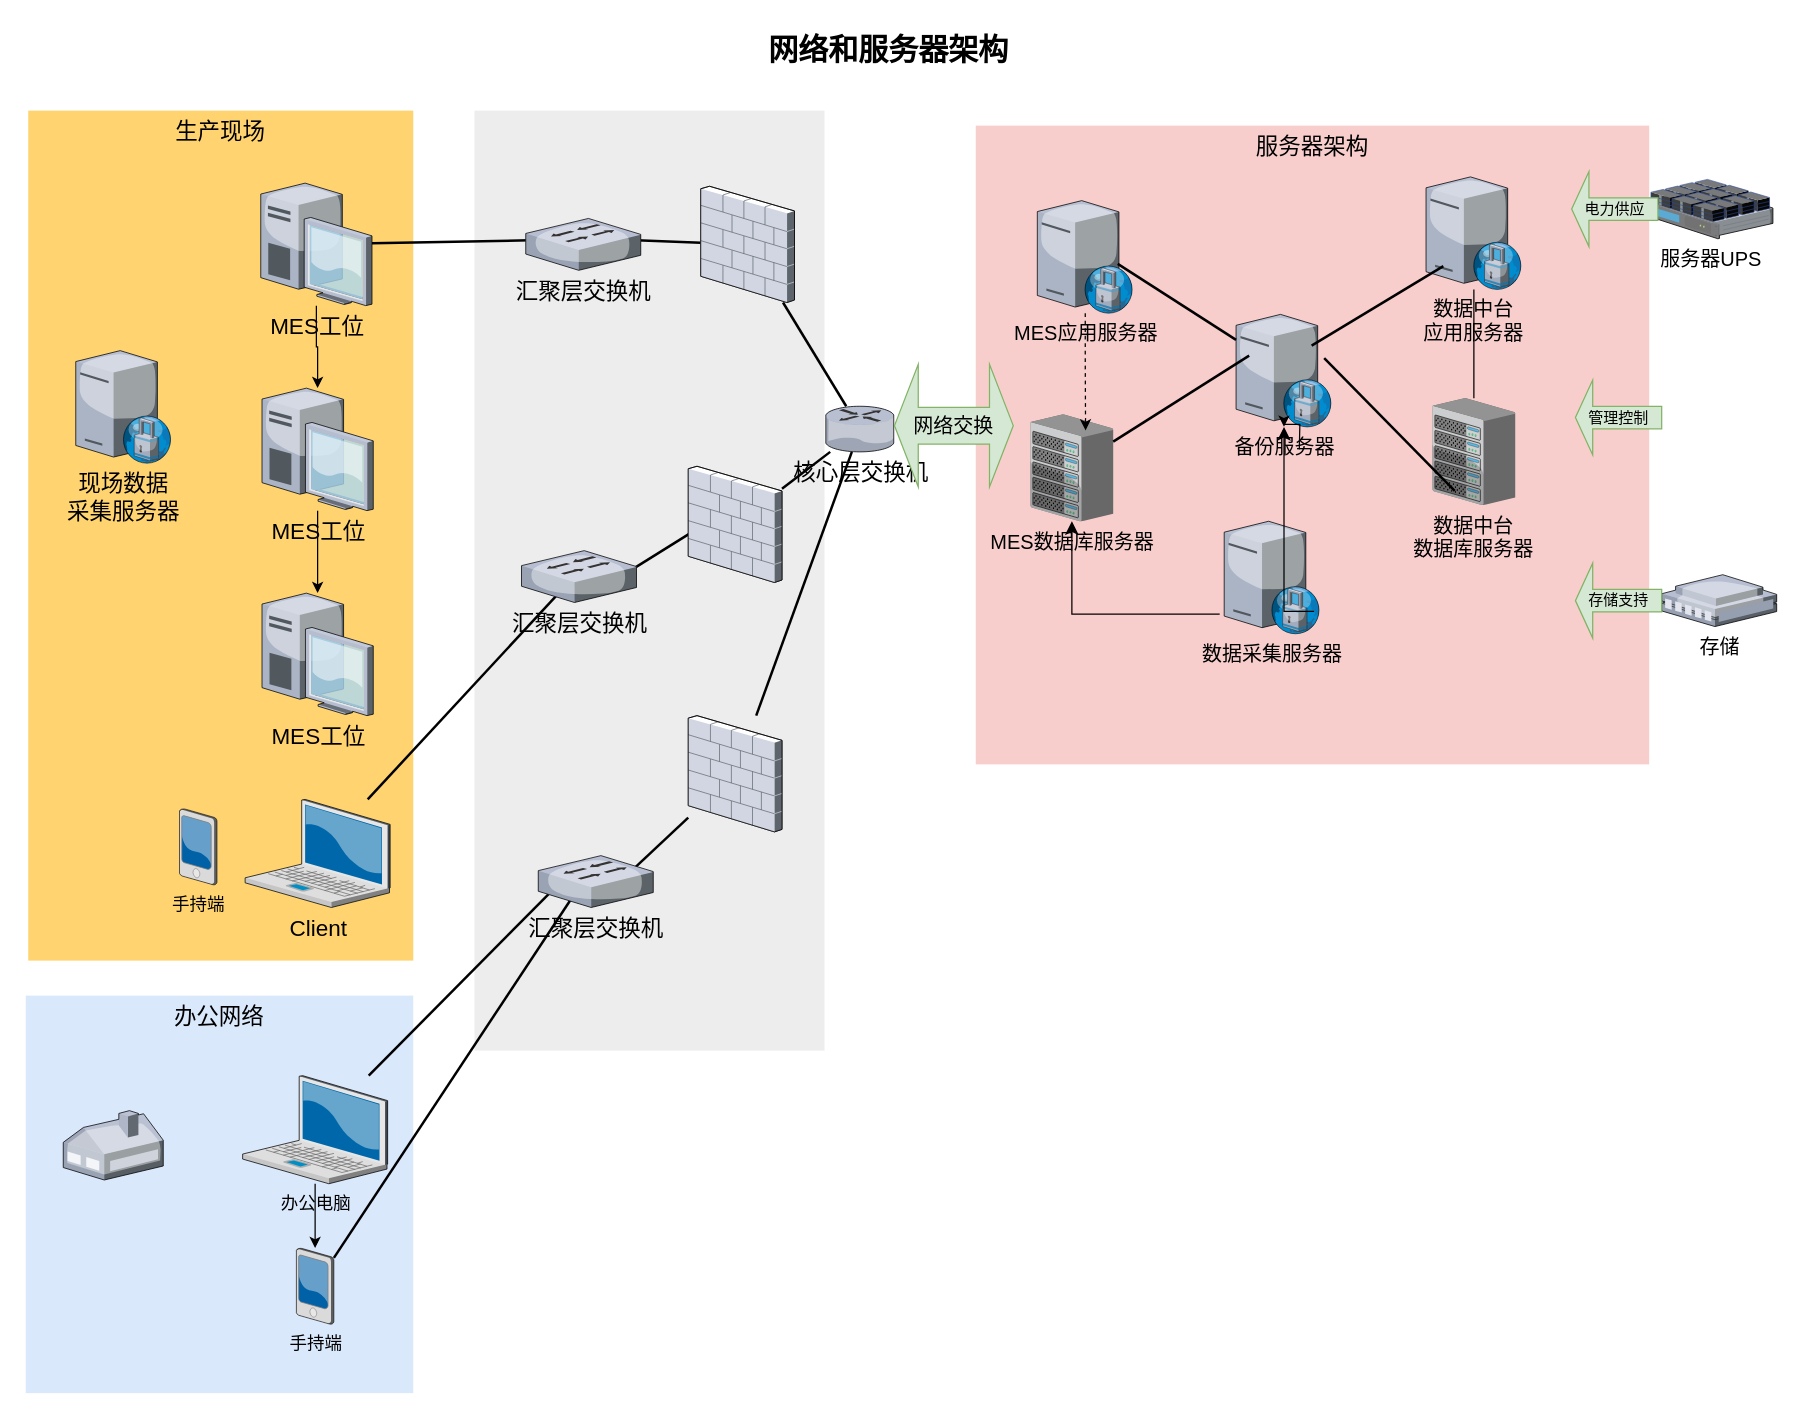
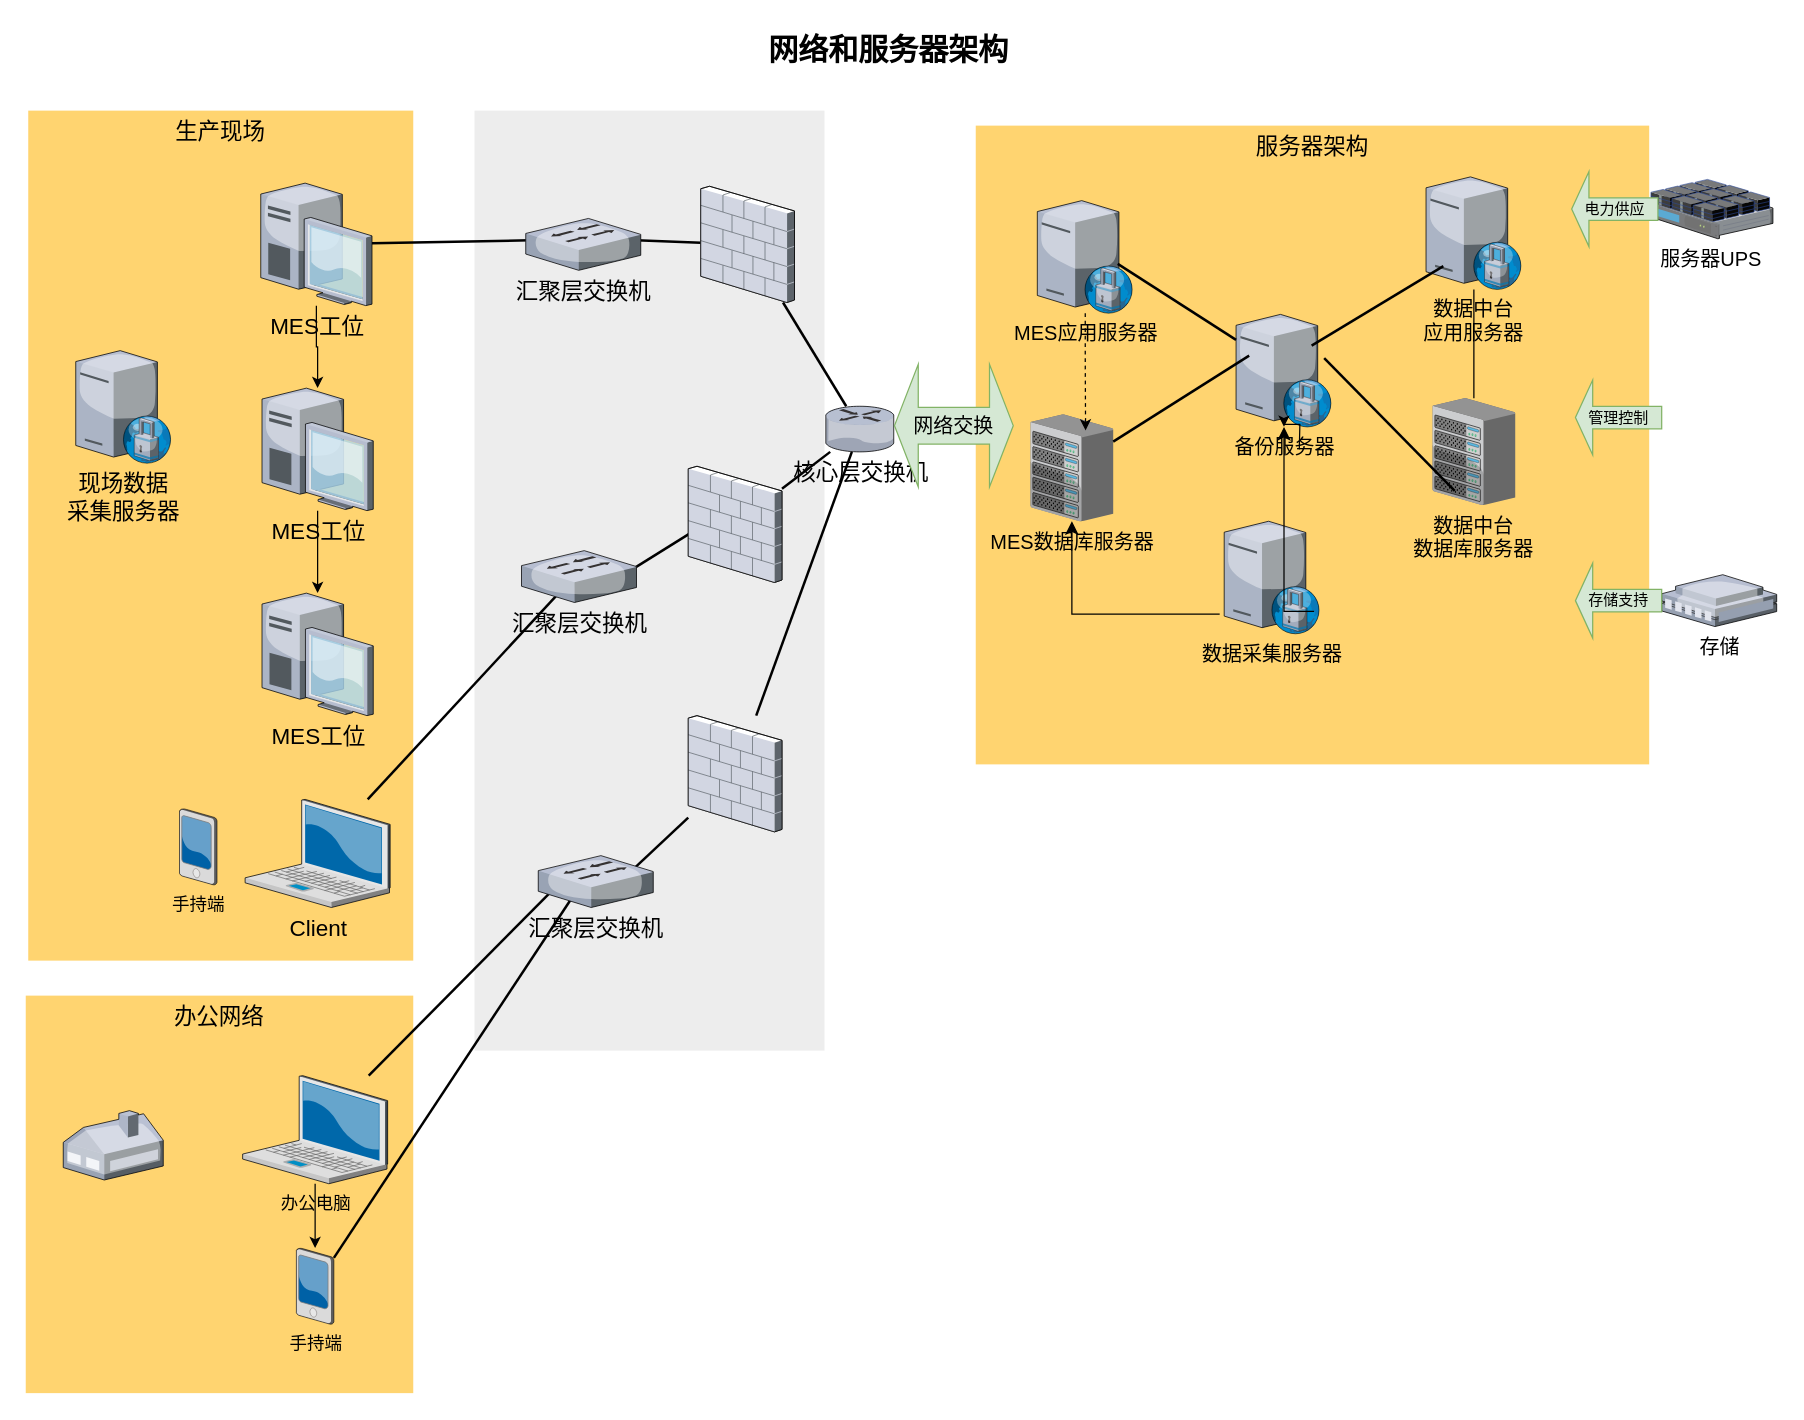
- <mxCell id="2" value="服务器架构" style="whiteSpace=wrap;html=1;fillColor=#f8cecc;fontSize=18;strokeColor=none;verticalAlign=top;" parent="1" vertex="1"><mxGeometry x="780" y="100" width="538.75" height="511" as="geometry" /></mxCell>
+ <mxCell id="2" value="服务器架构" style="whiteSpace=wrap;html=1;fillColor=#ffd470;fontSize=18;strokeColor=none;verticalAlign=top;" parent="1" vertex="1"><mxGeometry x="780" y="100" width="538.75" height="511" as="geometry" /></mxCell>
- <mxCell id="4" value="办公网络" style="whiteSpace=wrap;html=1;fillColor=#dae8fc;fontSize=18;strokeColor=none;verticalAlign=top;" parent="1" vertex="1"><mxGeometry x="20" y="796" width="310" height="318" as="geometry" /></mxCell>
+ <mxCell id="4" value="办公网络" style="whiteSpace=wrap;html=1;fillColor=#ffd470;fontSize=18;strokeColor=none;verticalAlign=top;" parent="1" vertex="1"><mxGeometry x="20" y="796" width="310" height="318" as="geometry" /></mxCell>
